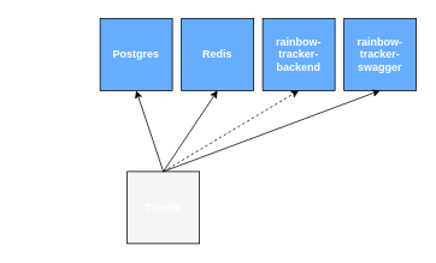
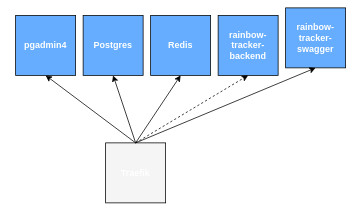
+ <mxCell id="4" value="&lt;b&gt;pgadmin4&lt;/b&gt;" style="whiteSpace=wrap;html=1;aspect=fixed;fillColor=#66ADFF;fontColor=#FFFFFF;" vertex="1" parent="1"><mxGeometry x="20" y="20" width="80" height="80" as="geometry" /></mxCell>
- <mxCell id="11" value="&lt;b&gt;rainbow-tracker-swagger&lt;/b&gt;" style="whiteSpace=wrap;html=1;aspect=fixed;fillColor=#66ADFF;fontColor=#FFFFFF;" vertex="1" parent="1"><mxGeometry x="380" y="20" width="80" height="80" as="geometry" /></mxCell>
+ <mxCell id="11" value="&lt;b&gt;rainbow-tracker-swagger&lt;/b&gt;" style="whiteSpace=wrap;html=1;aspect=fixed;fillColor=#66ADFF;fontColor=#FFFFFF;" vertex="1" parent="1"><mxGeometry x="380" y="10" width="80" height="80" as="geometry" /></mxCell>
+ <mxCell id="7" value="" style="endArrow=classic;html=1;fontColor=#FFFFFF;exitX=0.5;exitY=0;exitDx=0;exitDy=0;entryX=0.5;entryY=1;entryDx=0;entryDy=0;" edge="1" parent="1" source="6" target="4"><mxGeometry width="50" height="50" relative="1" as="geometry"><mxPoint x="-60" y="150" as="sourcePoint" /><mxPoint x="-10" y="100" as="targetPoint" /></mxGeometry></mxCell>
